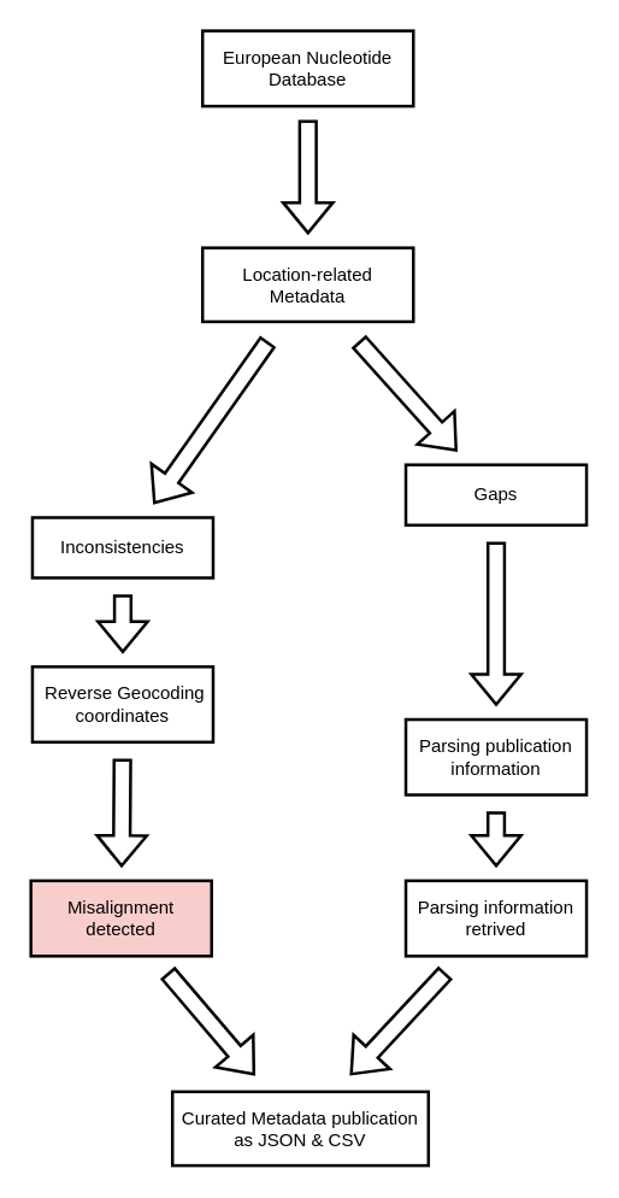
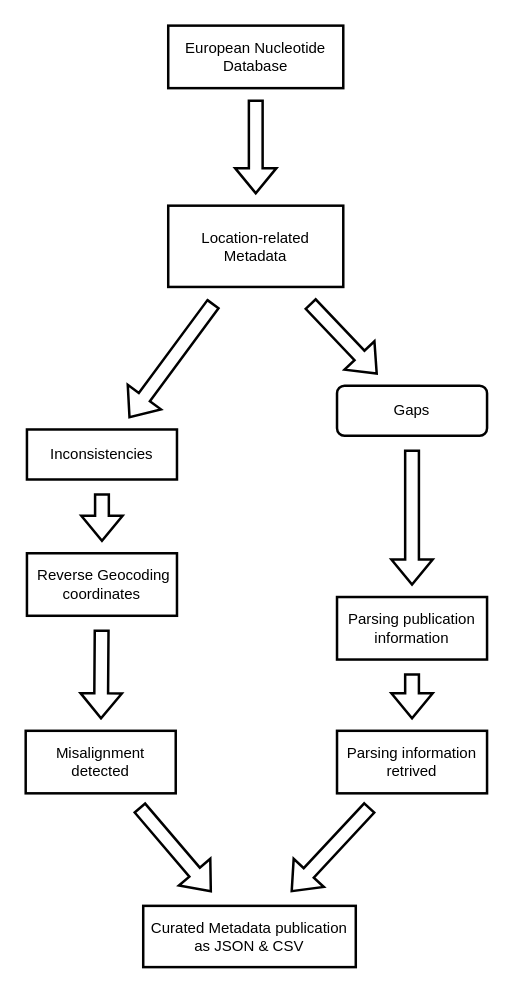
- <mxCell id="2" value="Location-related Metadata" style="rounded=0;whiteSpace=wrap;html=1;strokeWidth=2;perimeterSpacing=2;verticalAlign=middle;horizontal=1;spacing=5;" vertex="1" parent="1"><mxGeometry x="134" y="164" width="140" height="49" as="geometry" /></mxCell>
+ <mxCell id="2" value="Location-related Metadata" style="rounded=0;whiteSpace=wrap;html=1;strokeWidth=2;perimeterSpacing=2;verticalAlign=middle;horizontal=1;spacing=5;" vertex="1" parent="1"><mxGeometry x="134" y="164" width="140" height="65" as="geometry" /></mxCell>
- <mxCell id="4" value="Gaps" style="rounded=0;whiteSpace=wrap;html=1;strokeWidth=2;" vertex="1" parent="1"><mxGeometry x="269" y="308" width="120" height="40" as="geometry" /></mxCell>
+ <mxCell id="4" value="Gaps" style="whiteSpace=wrap;html=1;strokeWidth=2;rounded=1;" vertex="1" parent="1"><mxGeometry x="269" y="308" width="120" height="40" as="geometry" /></mxCell>
- <mxCell id="14" value="Misalignment detected" style="rounded=0;whiteSpace=wrap;html=1;strokeWidth=2;perimeterSpacing=0;fillColor=#f8cecc;" vertex="1" parent="1"><mxGeometry x="20" y="584" width="120" height="50" as="geometry" /></mxCell>
+ <mxCell id="14" value="Misalignment detected" style="rounded=0;whiteSpace=wrap;html=1;strokeWidth=2;perimeterSpacing=0;" vertex="1" parent="1"><mxGeometry x="20" y="584" width="120" height="50" as="geometry" /></mxCell>
